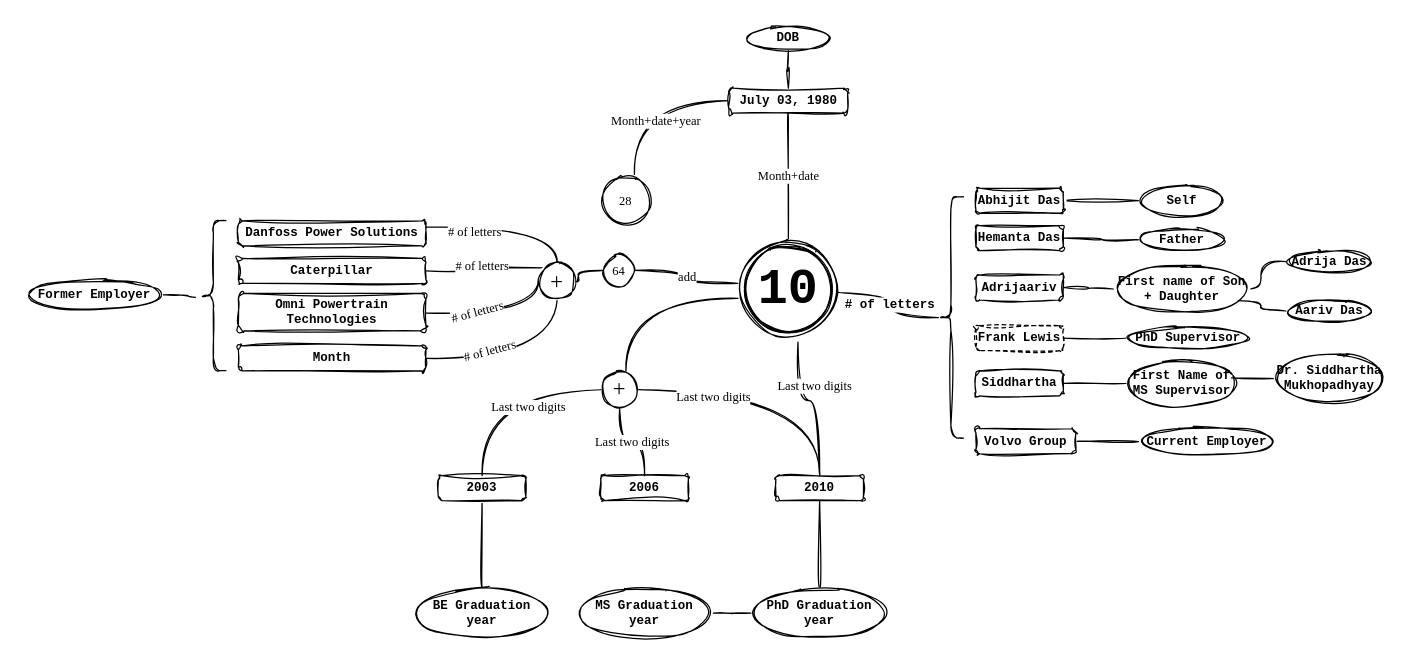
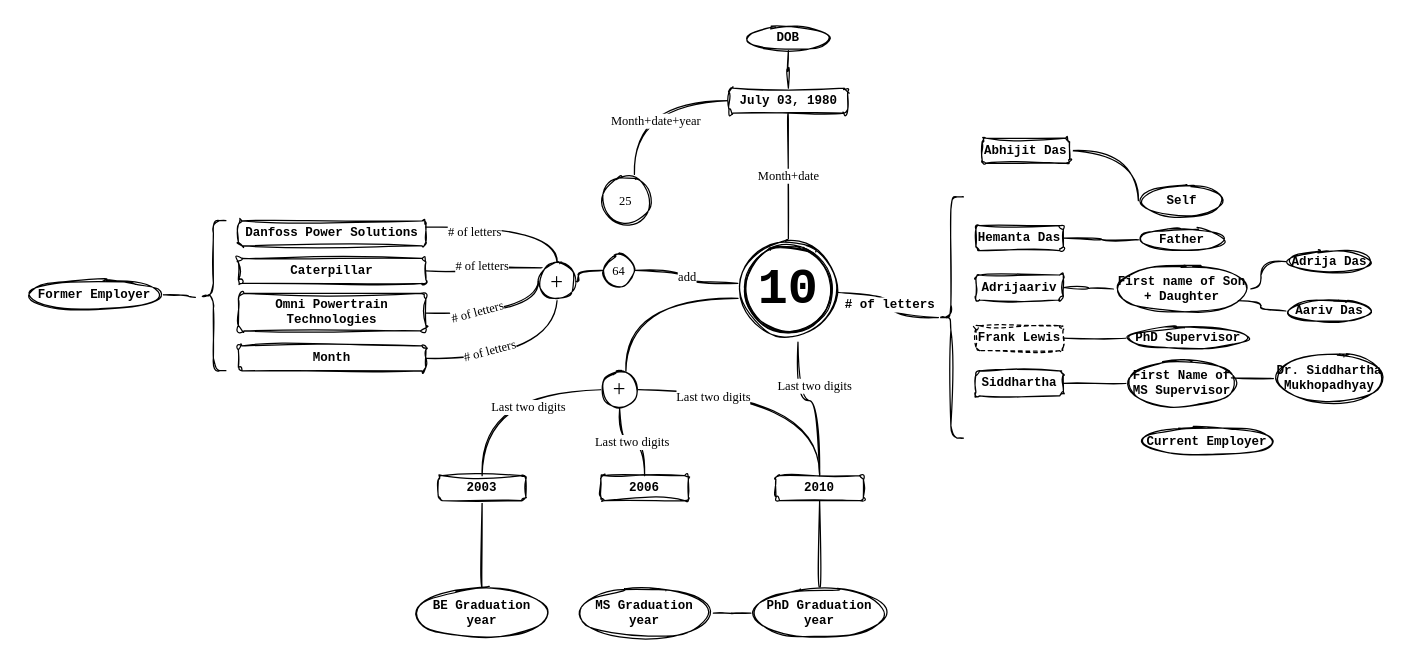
- <mxCell id="50" value="28" style="ellipse;whiteSpace=wrap;html=1;sketch=1;fontFamily=Verdana;fontSize=10;" vertex="1" parent="1"><mxGeometry x="480" y="140.5" width="40" height="39" as="geometry" /></mxCell>
+ <mxCell id="50" value="25" style="ellipse;whiteSpace=wrap;html=1;sketch=1;fontFamily=Verdana;fontSize=10;" vertex="1" parent="1"><mxGeometry x="480" y="140.5" width="40" height="39" as="geometry" /></mxCell>
- <mxCell id="3" value="Abhijit Das" style="rounded=1;whiteSpace=wrap;html=1;fontSize=10;sketch=1;curveFitting=1;jiggle=2;fontFamily=Courier New;fontStyle=1" vertex="1" parent="1"><mxGeometry x="780" y="150" width="70" height="20" as="geometry" /></mxCell>
+ <mxCell id="3" value="Abhijit Das" style="rounded=1;whiteSpace=wrap;html=1;fontSize=10;sketch=1;curveFitting=1;jiggle=2;fontFamily=Courier New;fontStyle=1" vertex="1" parent="1"><mxGeometry x="785" y="110" width="70" height="20" as="geometry" /></mxCell>
- <mxCell id="52" value="Volvo Group" style="rounded=1;whiteSpace=wrap;html=1;fontSize=10;sketch=1;curveFitting=1;jiggle=2;fontFamily=Courier New;fontStyle=1" vertex="1" parent="1"><mxGeometry x="780" y="342.5" width="80" height="20" as="geometry" /></mxCell>
- <mxCell id="51" style="edgeStyle=orthogonalEdgeStyle;curved=1;sketch=1;orthogonalLoop=1;jettySize=auto;html=1;entryX=0;entryY=0.5;entryDx=0;entryDy=0;fontFamily=Verdana;fontSize=10;endArrow=none;endFill=0;" edge="1" parent="1" source="52" target="53"><mxGeometry relative="1" as="geometry" /></mxCell>
